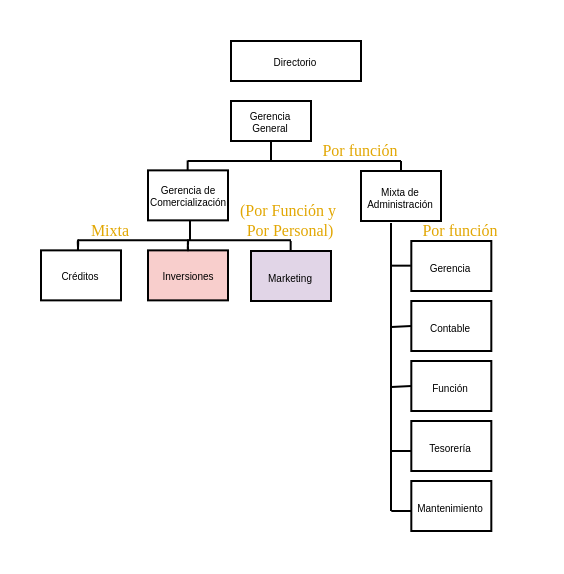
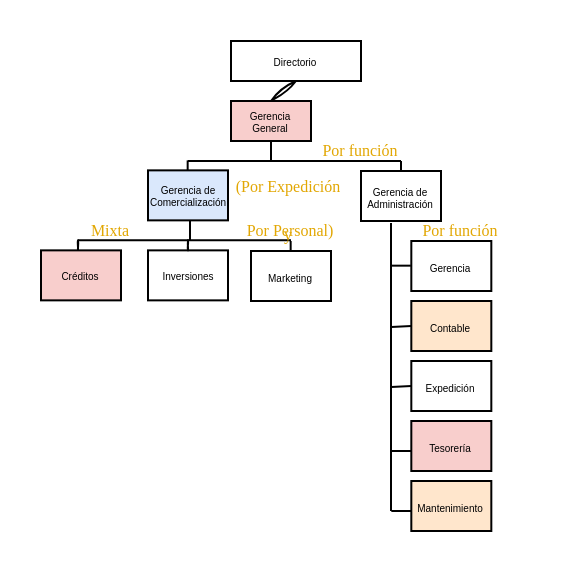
+ <mxCell id="12" value="" style="endArrow=none;html=1;rounded=0;sketch=1;hachureGap=4;jiggle=2;curveFitting=1;fontFamily=Architects Daughter;fontSource=https%3A%2F%2Ffonts.googleapis.com%2Fcss%3Ffamily%3DArchitects%2BDaughter;fontSize=16;entryX=0.5;entryY=1;entryDx=0;entryDy=0;exitX=0.5;exitY=0;exitDx=0;exitDy=0;" parent="1" source="2" target="11" edge="1"><mxGeometry width="50" height="50" relative="1" as="geometry"><mxPoint x="100" y="120" as="sourcePoint" /><mxPoint x="150" y="70" as="targetPoint" /></mxGeometry></mxCell>
- <mxCell id="2" value="Gerencia General" style="rounded=0;whiteSpace=wrap;html=1;fontSize=5;" parent="1" vertex="1"><mxGeometry x="115" y="50" width="40" height="20" as="geometry" /></mxCell>
+ <mxCell id="2" value="Gerencia General" style="rounded=0;whiteSpace=wrap;html=1;fontSize=5;fillColor=#f8cecc;" parent="1" vertex="1"><mxGeometry x="115" y="50" width="40" height="20" as="geometry" /></mxCell>
- <mxCell id="28" value="Gerencia de Comercialización" style="rounded=0;whiteSpace=wrap;html=1;fontSize=5;" vertex="1" parent="1"><mxGeometry x="73.5" y="84.68" width="40" height="25" as="geometry" /></mxCell>
+ <mxCell id="28" value="Gerencia de Comercialización" style="rounded=0;whiteSpace=wrap;html=1;fontSize=5;fillColor=#dae8fc;" vertex="1" parent="1"><mxGeometry x="73.5" y="84.68" width="40" height="25" as="geometry" /></mxCell>
- <mxCell id="5" value="Mixta de Administración" style="rounded=0;whiteSpace=wrap;html=1;fontSize=5;" parent="1" vertex="1"><mxGeometry x="180" y="85" width="40" height="25" as="geometry" /></mxCell>
+ <mxCell id="5" value="Gerencia de Administración" style="rounded=0;whiteSpace=wrap;html=1;fontSize=5;" parent="1" vertex="1"><mxGeometry x="180" y="85" width="40" height="25" as="geometry" /></mxCell>
- <mxCell id="33" value="&lt;font color=&quot;#e2a703&quot; style=&quot;font-size: 8px;&quot;&gt;(Por Función y&lt;/font&gt;" style="text;html=1;strokeColor=none;fillColor=none;align=center;verticalAlign=middle;whiteSpace=wrap;rounded=0;fontSize=20;fontFamily=Architects Daughter;" vertex="1" parent="1"><mxGeometry x="113.5" y="84.68" width="60" height="30" as="geometry" /></mxCell>
+ <mxCell id="33" value="&lt;font color=&quot;#e2a703&quot; style=&quot;font-size: 8px;&quot;&gt;(Por Expedición y&lt;/font&gt;" style="text;html=1;strokeColor=none;fillColor=none;align=center;verticalAlign=middle;whiteSpace=wrap;rounded=0;fontSize=20;fontFamily=Architects Daughter;" vertex="1" parent="1"><mxGeometry x="113.5" y="84.68" width="60" height="30" as="geometry" /></mxCell>
- <mxCell id="29" value="Créditos" style="rounded=0;whiteSpace=wrap;html=1;fontSize=5;" vertex="1" parent="1"><mxGeometry x="20" y="124.68" width="40" height="25" as="geometry" /></mxCell>
+ <mxCell id="29" value="Créditos" style="rounded=0;whiteSpace=wrap;html=1;fontSize=5;fillColor=#f8cecc;" vertex="1" parent="1"><mxGeometry x="20" y="124.68" width="40" height="25" as="geometry" /></mxCell>
- <mxCell id="20" value="Inversiones" style="rounded=0;whiteSpace=wrap;html=1;fontSize=5;fillColor=#f8cecc;" vertex="1" parent="1"><mxGeometry x="73.5" y="124.68" width="40" height="25" as="geometry" /></mxCell>
+ <mxCell id="20" value="Inversiones" style="rounded=0;whiteSpace=wrap;html=1;fontSize=5;" vertex="1" parent="1"><mxGeometry x="73.5" y="124.68" width="40" height="25" as="geometry" /></mxCell>
- <mxCell id="30" value="Marketing" style="rounded=0;whiteSpace=wrap;html=1;fontSize=5;fillColor=#e1d5e7;" vertex="1" parent="1"><mxGeometry x="125" y="125" width="40" height="25" as="geometry" /></mxCell>
+ <mxCell id="30" value="Marketing" style="rounded=0;whiteSpace=wrap;html=1;fontSize=5;" vertex="1" parent="1"><mxGeometry x="125" y="125" width="40" height="25" as="geometry" /></mxCell>
- <mxCell id="8" value="Contable" style="rounded=0;whiteSpace=wrap;html=1;fontSize=5;" parent="1" vertex="1"><mxGeometry x="205.16" y="150" width="40" height="25" as="geometry" /></mxCell>
+ <mxCell id="8" value="Contable" style="rounded=0;whiteSpace=wrap;html=1;fontSize=5;fillColor=#ffe6cc;" parent="1" vertex="1"><mxGeometry x="205.16" y="150" width="40" height="25" as="geometry" /></mxCell>
- <mxCell id="3" value="Función" style="rounded=0;whiteSpace=wrap;html=1;fontSize=5;" parent="1" vertex="1"><mxGeometry x="205.16" y="180" width="40" height="25" as="geometry" /></mxCell>
+ <mxCell id="3" value="Expedición" style="rounded=0;whiteSpace=wrap;html=1;fontSize=5;" parent="1" vertex="1"><mxGeometry x="205.16" y="180" width="40" height="25" as="geometry" /></mxCell>
- <mxCell id="15" value="Tesorería" style="rounded=0;whiteSpace=wrap;html=1;fontSize=5;" parent="1" vertex="1"><mxGeometry x="205.16" y="210" width="40" height="25" as="geometry" /></mxCell>
+ <mxCell id="15" value="Tesorería" style="rounded=0;whiteSpace=wrap;html=1;fontSize=5;fillColor=#f8cecc;" parent="1" vertex="1"><mxGeometry x="205.16" y="210" width="40" height="25" as="geometry" /></mxCell>
- <mxCell id="16" value="Mantenimiento" style="rounded=0;whiteSpace=wrap;html=1;fontSize=5;" parent="1" vertex="1"><mxGeometry x="205.16" y="240" width="40" height="25" as="geometry" /></mxCell>
+ <mxCell id="16" value="Mantenimiento" style="rounded=0;whiteSpace=wrap;html=1;fontSize=5;fillColor=#ffe6cc;" parent="1" vertex="1"><mxGeometry x="205.16" y="240" width="40" height="25" as="geometry" /></mxCell>
